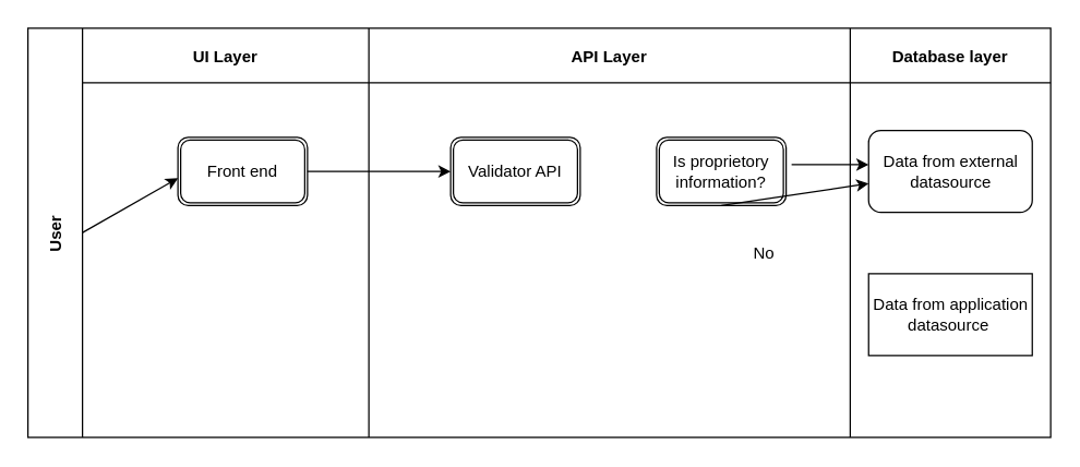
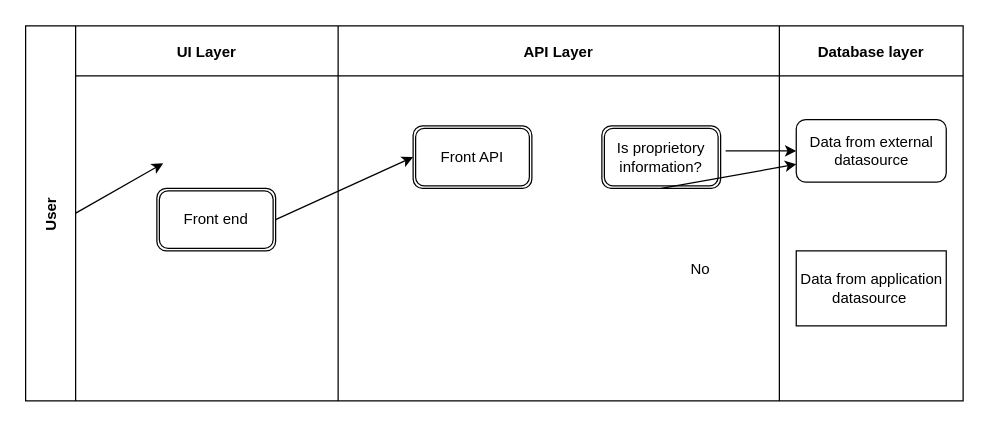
- <mxCell id="5" value="Front end" style="shape=ext;double=1;rounded=1;whiteSpace=wrap;html=1;" vertex="1" parent="4"><mxGeometry x="70" y="80" width="95" height="50" as="geometry" /></mxCell>
+ <mxCell id="5" value="Front end" style="shape=ext;double=1;rounded=1;whiteSpace=wrap;html=1;" vertex="1" parent="4"><mxGeometry x="65" y="130" width="95" height="50" as="geometry" /></mxCell>
- <mxCell id="8" value="Validator API" style="shape=ext;double=1;rounded=1;whiteSpace=wrap;html=1;" vertex="1" parent="7"><mxGeometry x="60" y="80" width="95" height="50" as="geometry" /></mxCell>
+ <mxCell id="8" value="Front API" style="shape=ext;double=1;rounded=1;whiteSpace=wrap;html=1;" vertex="1" parent="7"><mxGeometry x="60" y="80" width="95" height="50" as="geometry" /></mxCell>
- <mxCell id="12" value="Data from external datasource" style="rounded=1;whiteSpace=wrap;html=1;" vertex="1" parent="11"><mxGeometry x="13.5" y="75" width="120" height="60" as="geometry" /></mxCell>
+ <mxCell id="12" value="Data from external datasource" style="rounded=1;whiteSpace=wrap;html=1;" vertex="1" parent="11"><mxGeometry x="13.5" y="75" width="120" height="50" as="geometry" /></mxCell>
- <mxCell id="10" value="No" style="text;strokeColor=none;align=center;fillColor=none;html=1;verticalAlign=middle;whiteSpace=wrap;rounded=0;" vertex="1" parent="7"><mxGeometry x="260" y="150" width="60" height="30" as="geometry" /></mxCell>
+ <mxCell id="10" value="No" style="text;strokeColor=none;align=center;fillColor=none;html=1;verticalAlign=middle;whiteSpace=wrap;rounded=0;" vertex="1" parent="7"><mxGeometry x="260" y="180" width="60" height="30" as="geometry" /></mxCell>
